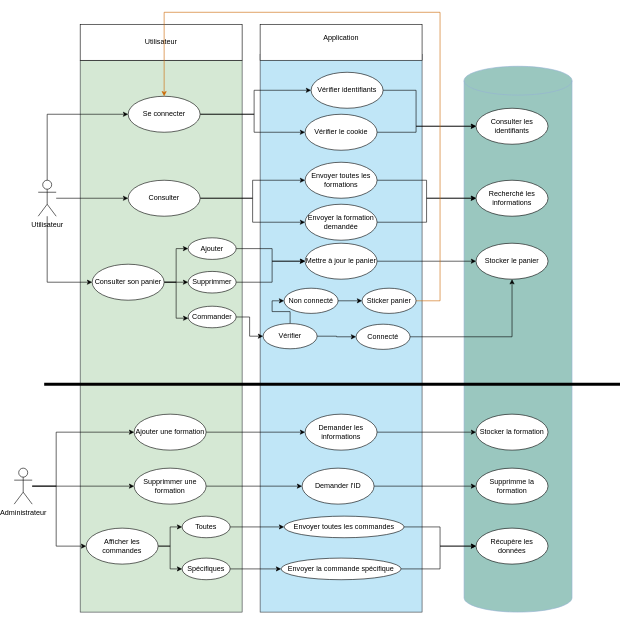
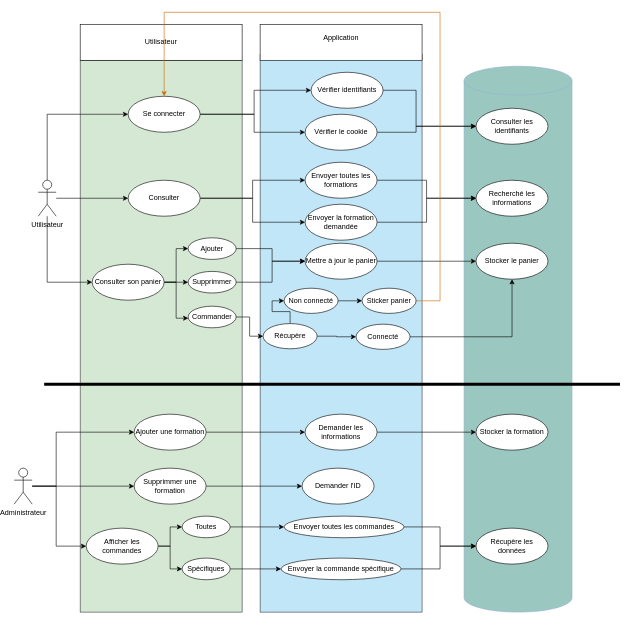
- <mxCell id="51" value="Vérifier" style="ellipse;whiteSpace=wrap;html=1;fontStyle=0" vertex="1" parent="1"><mxGeometry x="435" y="539" width="90" height="42" as="geometry" /></mxCell>
+ <mxCell id="51" value="Récupère" style="ellipse;whiteSpace=wrap;html=1;fontStyle=0" vertex="1" parent="1"><mxGeometry x="435" y="539" width="90" height="42" as="geometry" /></mxCell>
- <mxCell id="63" style="edgeStyle=orthogonalEdgeStyle;rounded=0;orthogonalLoop=1;jettySize=auto;html=1;" edge="1" parent="1" source="64" target="65"><mxGeometry relative="1" as="geometry" /></mxCell>
- <mxCell id="65" value="Supprimme la formation" style="ellipse;whiteSpace=wrap;html=1;" vertex="1" parent="1"><mxGeometry x="790" y="780" width="120" height="60" as="geometry" /></mxCell>
